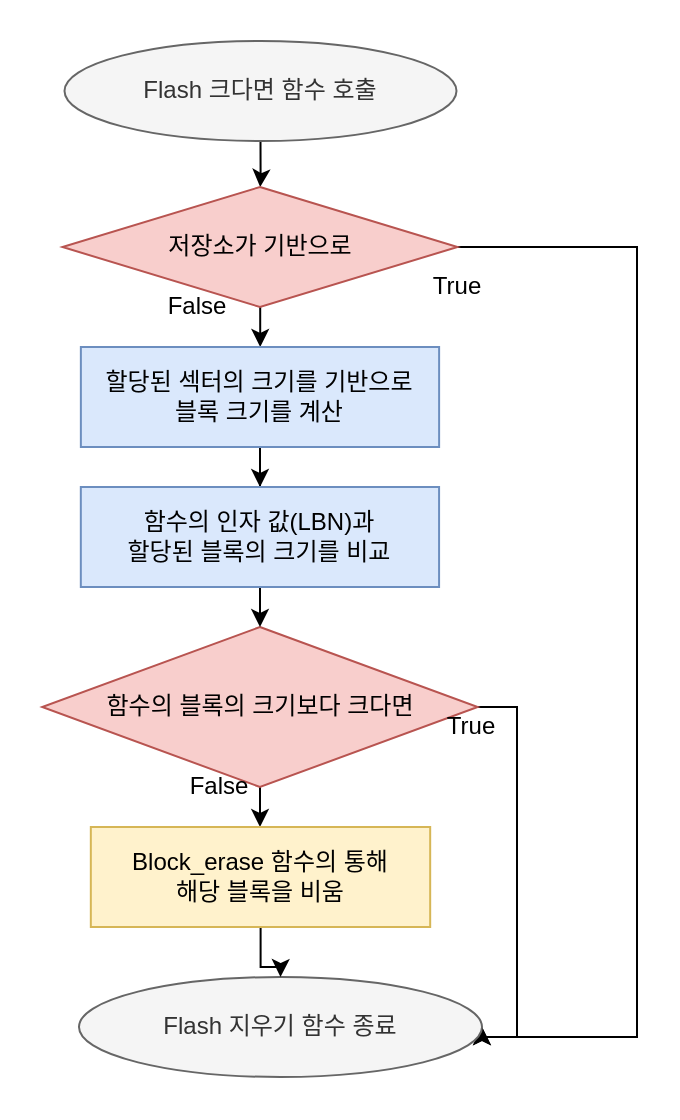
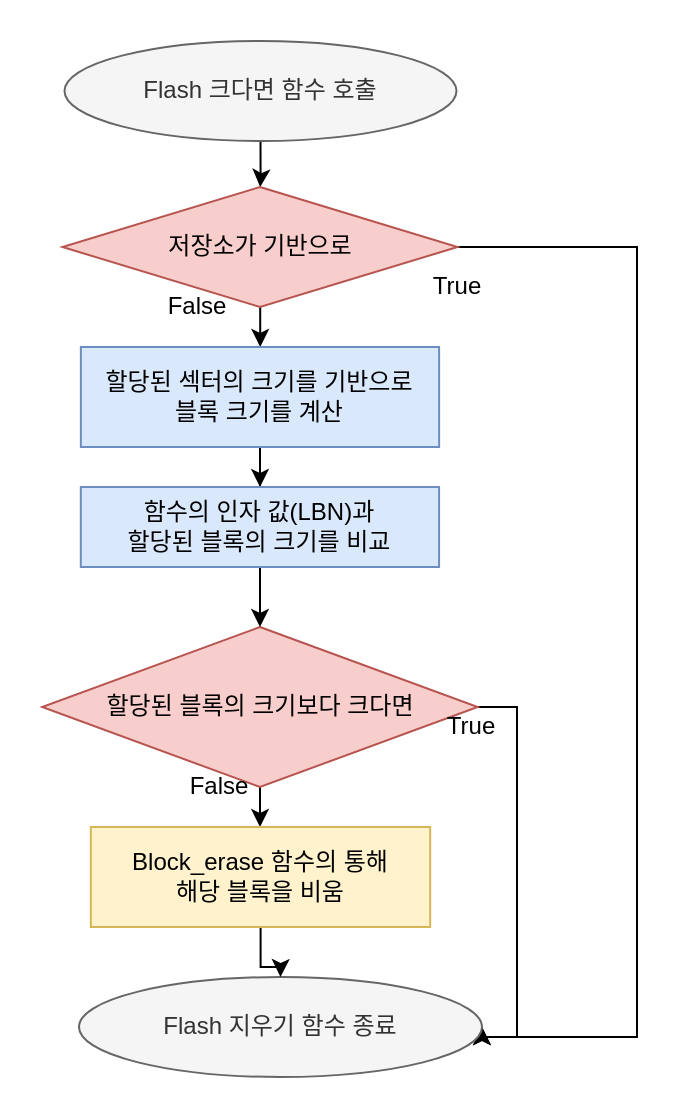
- <mxCell id="16" value="함수의 인자 값(LBN)과 &lt;br&gt;할당된 블록의 크기를 비교" style="rounded=0;whiteSpace=wrap;html=1;fillColor=#dae8fc;strokeColor=#6c8ebf;" parent="1" vertex="1"><mxGeometry x="39.91" y="243" width="179.13" height="50" as="geometry" /></mxCell>
+ <mxCell id="16" value="함수의 인자 값(LBN)과 &lt;br&gt;할당된 블록의 크기를 비교" style="rounded=0;whiteSpace=wrap;html=1;fillColor=#dae8fc;strokeColor=#6c8ebf;" parent="1" vertex="1"><mxGeometry x="39.91" y="243" width="179.13" height="40" as="geometry" /></mxCell>
- <mxCell id="11" value="함수의 블록의 크기보다 크다면" style="rhombus;whiteSpace=wrap;html=1;fillColor=#f8cecc;strokeColor=#b85450;" parent="1" vertex="1"><mxGeometry x="20.6" y="313" width="217.75" height="80" as="geometry" /></mxCell>
+ <mxCell id="11" value="할당된 블록의 크기보다 크다면" style="rhombus;whiteSpace=wrap;html=1;fillColor=#f8cecc;strokeColor=#b85450;" parent="1" vertex="1"><mxGeometry x="20.6" y="313" width="217.75" height="80" as="geometry" /></mxCell>
